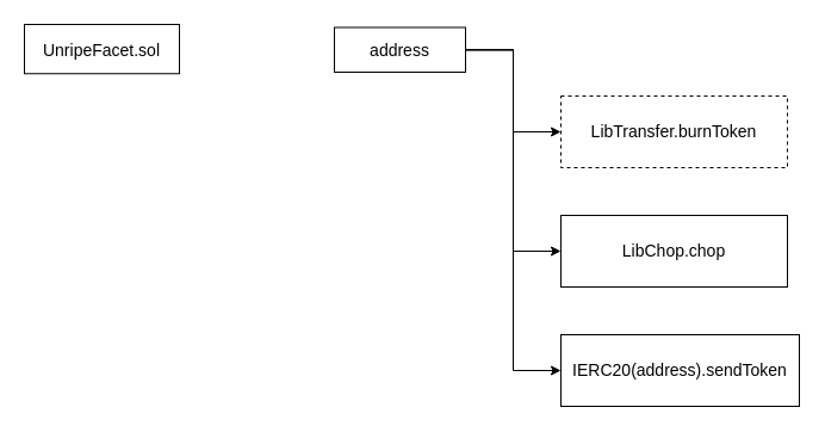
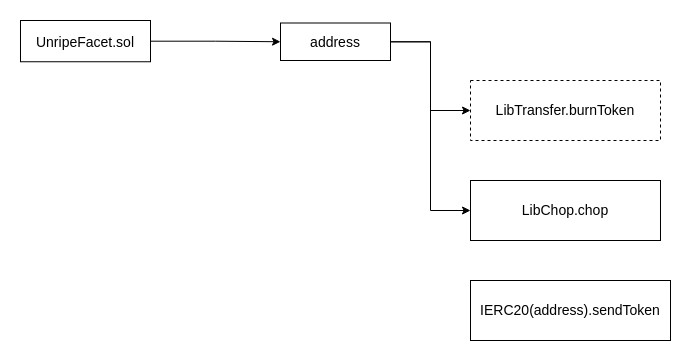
+ <mxCell id="2" style="edgeStyle=orthogonalEdgeStyle;rounded=0;orthogonalLoop=1;jettySize=auto;html=1;entryX=0;entryY=0.5;entryDx=0;entryDy=0;" edge="1" parent="1" source="3" target="7"><mxGeometry relative="1" as="geometry" /></mxCell>
- <mxCell id="6" style="edgeStyle=orthogonalEdgeStyle;rounded=0;orthogonalLoop=1;jettySize=auto;html=1;entryX=0;entryY=0.5;entryDx=0;entryDy=0;" edge="1" parent="1" source="7" target="10"><mxGeometry relative="1" as="geometry" /></mxCell>
